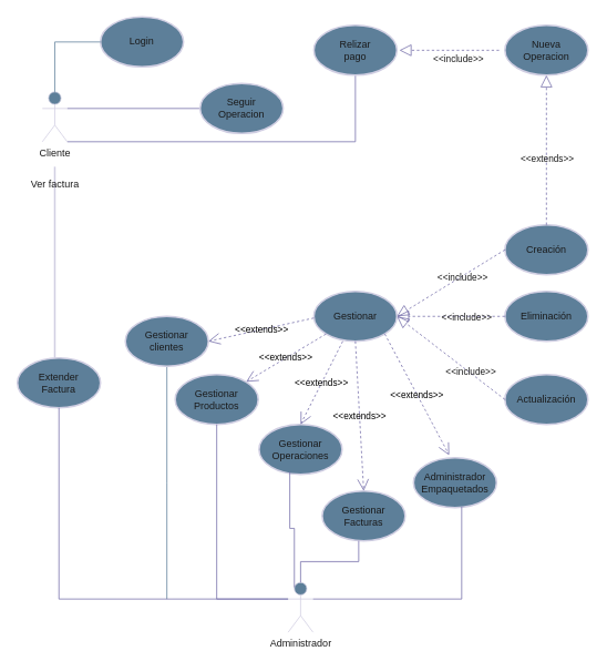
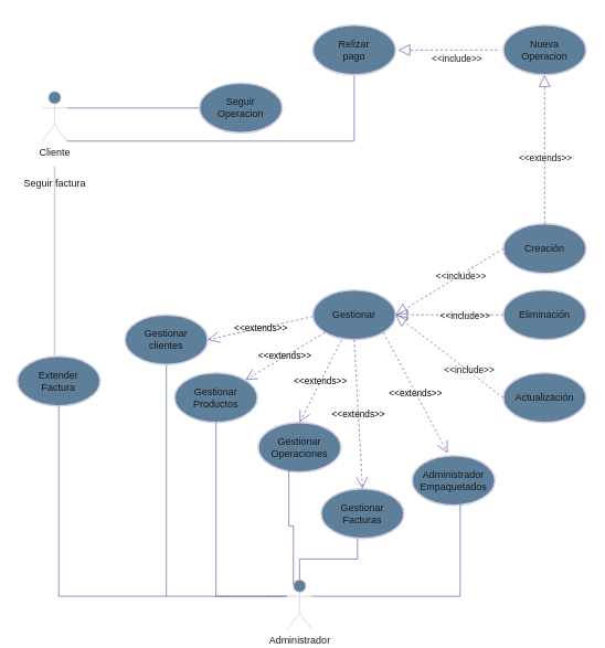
- <mxCell id="41" value="Login" style="strokeWidth=2;html=1;shape=mxgraph.flowchart.start_1;whiteSpace=wrap;strokeColor=#D0CEE2;fontColor=#1A1A1A;fillColor=#5D7F99;" vertex="1" parent="1"><mxGeometry x="120" width="100" height="60" as="geometry" y="20" /></mxCell>
- <mxCell id="42" style="edgeStyle=orthogonalEdgeStyle;rounded=0;orthogonalLoop=1;jettySize=auto;html=1;exitX=0.5;exitY=0;exitDx=0;exitDy=0;exitPerimeter=0;entryX=0;entryY=0.5;entryDx=0;entryDy=0;entryPerimeter=0;endArrow=none;endFill=0;strokeColor=#5d7f99;" edge="1" parent="1" source="4" target="41"><mxGeometry relative="1" as="geometry" /></mxCell>
- <mxCell id="40" value="Ver factura" style="line;strokeWidth=2;direction=south;html=1;labelBackgroundColor=none;fillColor=#5D7F99;strokeColor=#D0CEE2;fontColor=#1A1A1A;" vertex="1" parent="1"><mxGeometry x="60" y="200" width="10" height="230" as="geometry" /></mxCell>
+ <mxCell id="40" value="Seguir factura" style="line;strokeWidth=2;direction=south;html=1;labelBackgroundColor=none;fillColor=#5D7F99;strokeColor=#D0CEE2;fontColor=#1A1A1A;" vertex="1" parent="1"><mxGeometry x="60" y="200" width="10" height="230" as="geometry" /></mxCell>
